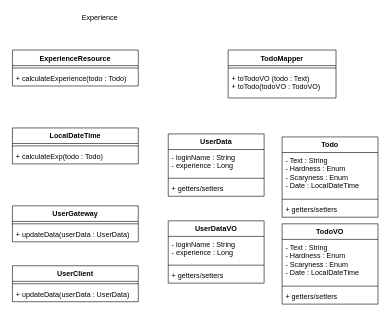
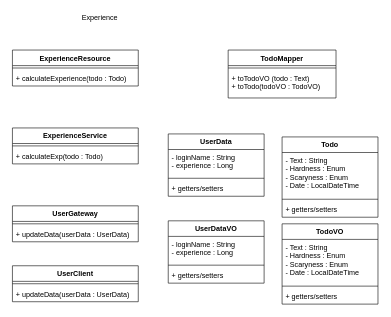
- <mxCell id="3" value="LocalDateTime" style="swimlane;fontStyle=1;align=center;verticalAlign=top;childLayout=stackLayout;horizontal=1;startSize=26;horizontalStack=0;resizeParent=1;resizeParentMax=0;resizeLast=0;collapsible=1;marginBottom=0;fillColor=none;" parent="1" vertex="1"><mxGeometry x="20" y="213" width="210" height="60" as="geometry" /></mxCell>
+ <mxCell id="3" value="ExperienceService" style="swimlane;fontStyle=1;align=center;verticalAlign=top;childLayout=stackLayout;horizontal=1;startSize=26;horizontalStack=0;resizeParent=1;resizeParentMax=0;resizeLast=0;collapsible=1;marginBottom=0;fillColor=none;" parent="1" vertex="1"><mxGeometry x="20" y="213" width="210" height="60" as="geometry" /></mxCell>
